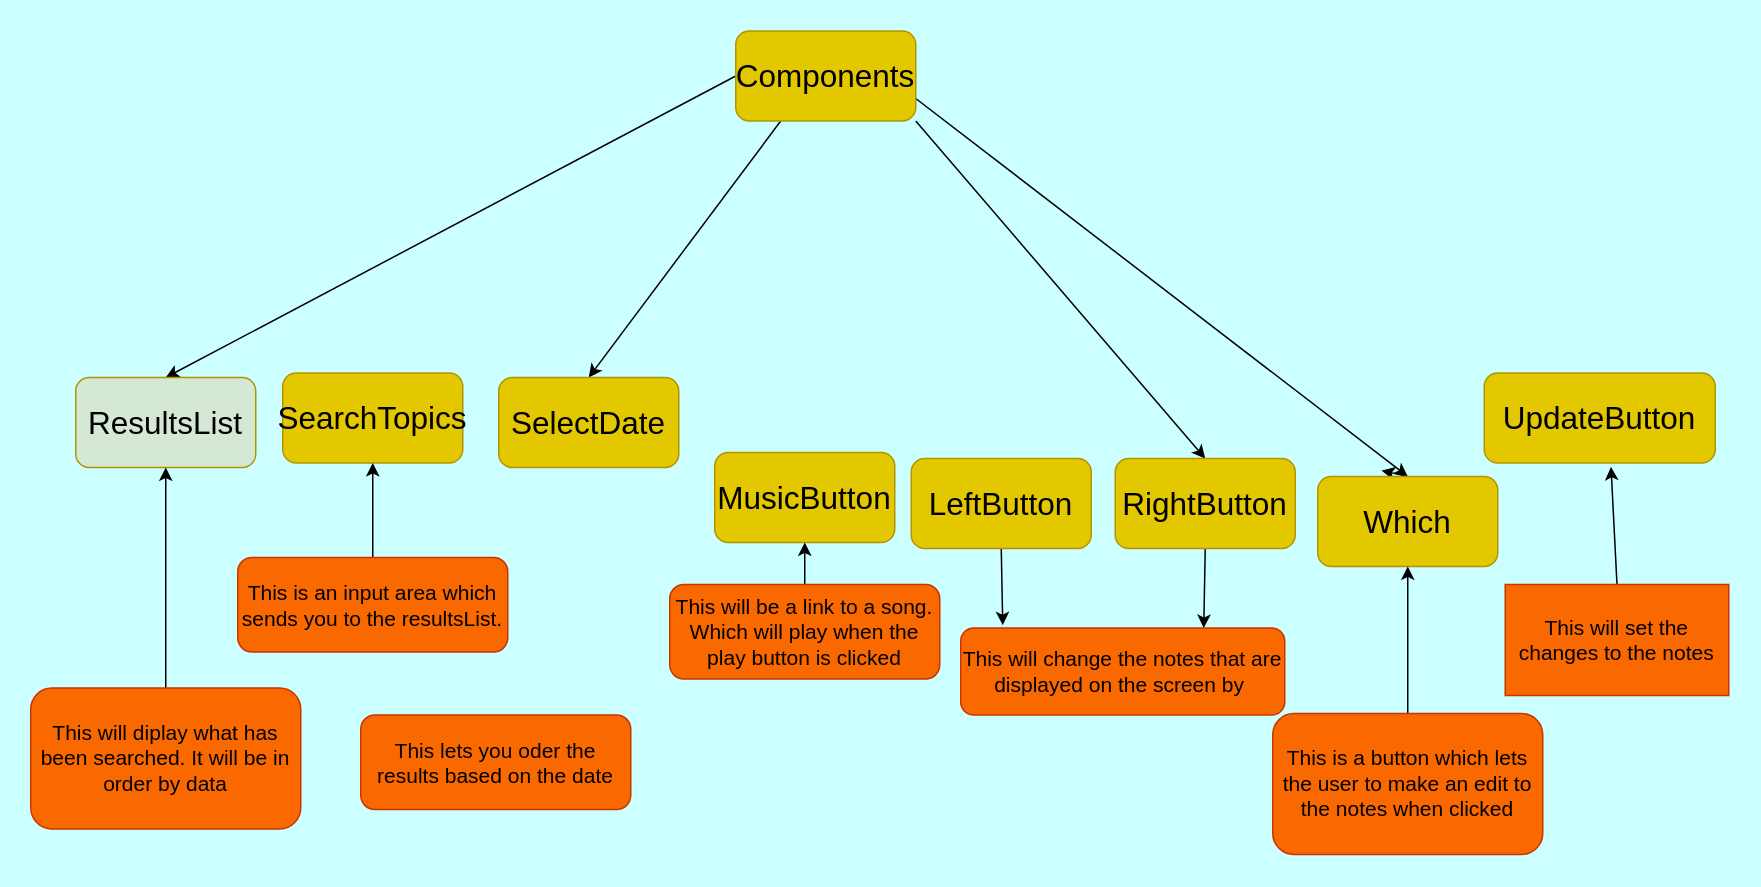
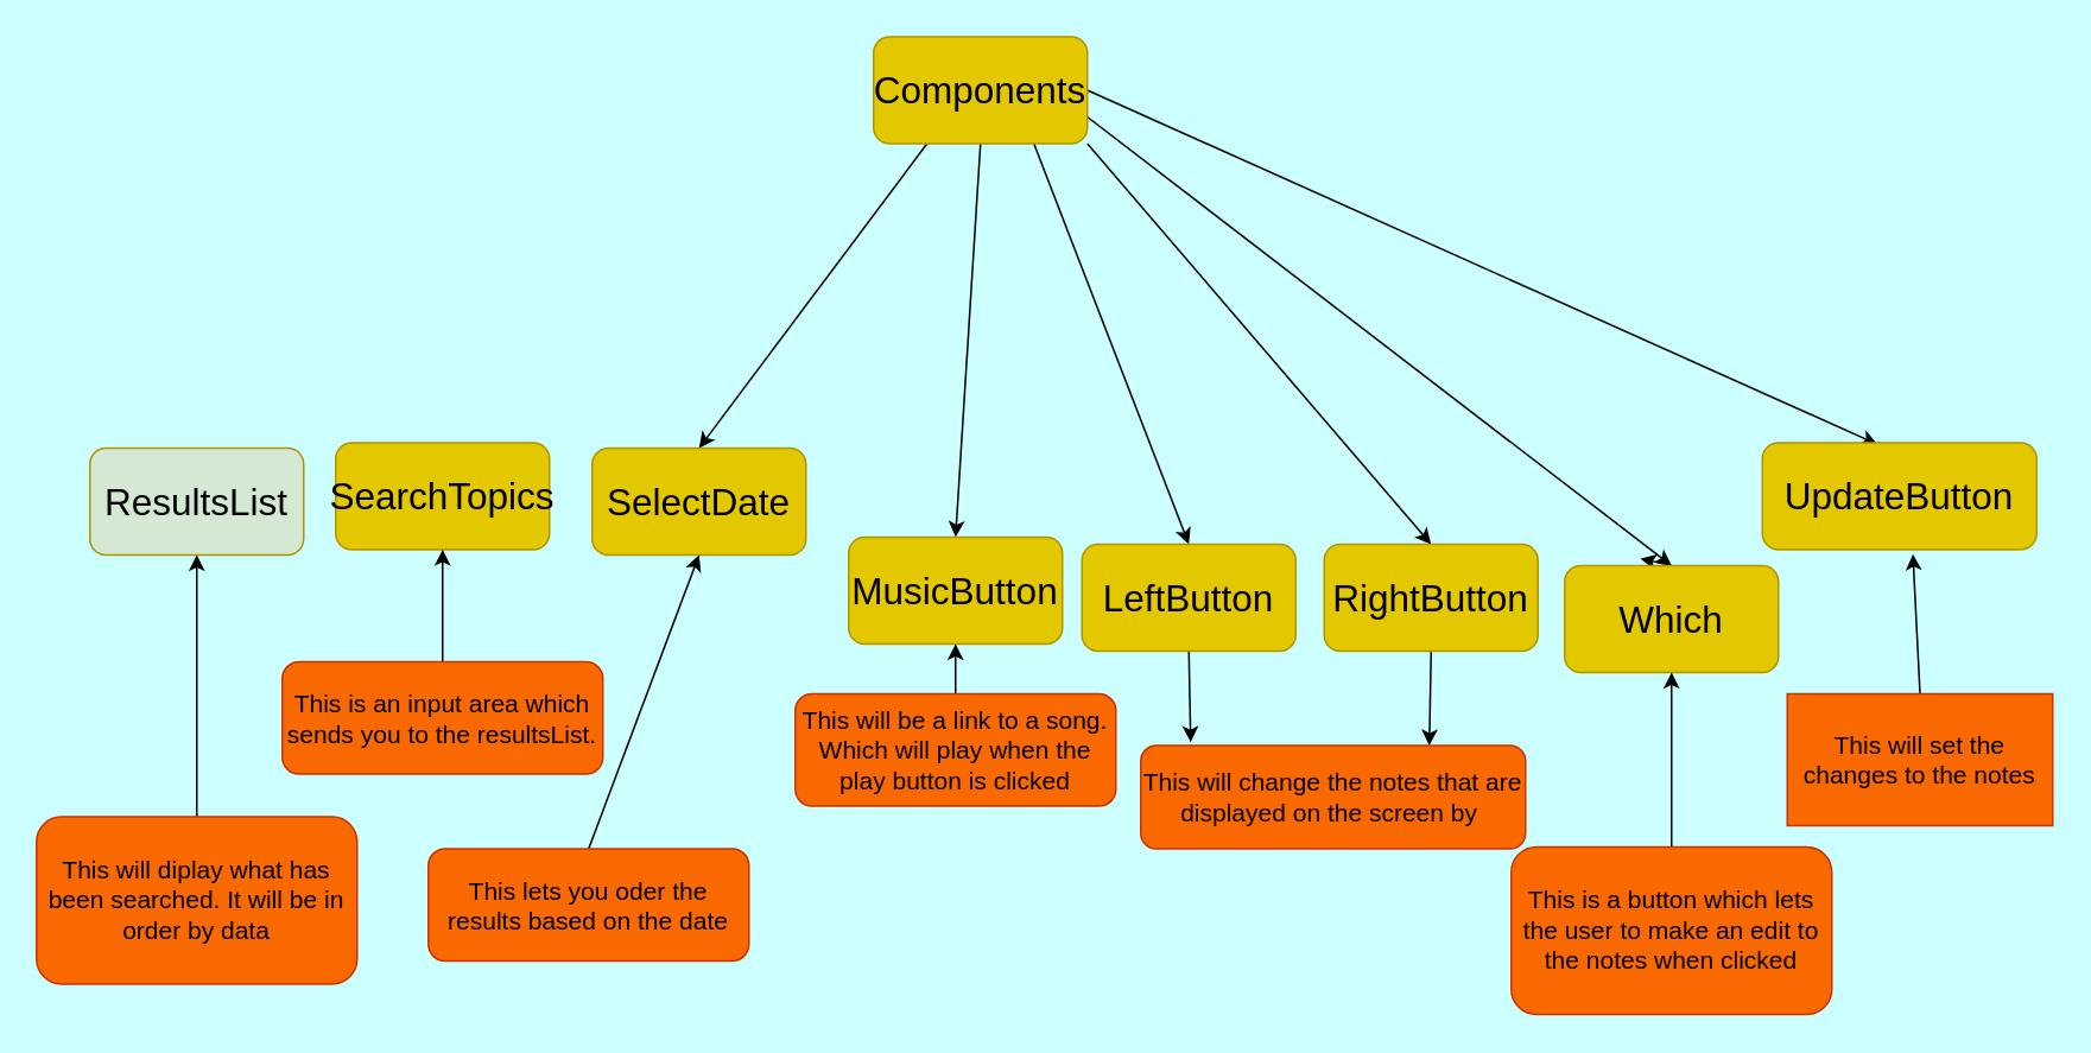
+ <mxCell id="6" style="edgeStyle=none;html=1;exitX=1;exitY=0.5;exitDx=0;exitDy=0;entryX=0.419;entryY=0.014;entryDx=0;entryDy=0;entryPerimeter=0;fontSize=14;strokeColor=#000000;" edge="1" parent="1" source="9" target="20"><mxGeometry relative="1" as="geometry" /></mxCell>
- <mxCell id="5" style="edgeStyle=none;html=1;exitX=0;exitY=0.5;exitDx=0;exitDy=0;entryX=0.5;entryY=0;entryDx=0;entryDy=0;fontSize=21;strokeColor=#000000;" edge="1" parent="1" source="9" target="15"><mxGeometry relative="1" as="geometry" /></mxCell>
+ <mxCell id="2" style="edgeStyle=none;html=1;exitX=0.5;exitY=1;exitDx=0;exitDy=0;entryX=0.5;entryY=0;entryDx=0;entryDy=0;fontSize=21;strokeColor=#000000;" edge="1" parent="1" source="9" target="12"><mxGeometry relative="1" as="geometry" /></mxCell>
+ <mxCell id="7" style="edgeStyle=none;html=1;exitX=0.75;exitY=1;exitDx=0;exitDy=0;entryX=0.5;entryY=0;entryDx=0;entryDy=0;fontSize=14;strokeColor=#000000;" edge="1" parent="1" source="9" target="30"><mxGeometry relative="1" as="geometry" /></mxCell>
+ <mxCell id="25" style="edgeStyle=none;html=1;exitX=0.5;exitY=0;exitDx=0;exitDy=0;entryX=0.5;entryY=1;entryDx=0;entryDy=0;fontSize=14;strokeColor=#000000;" edge="1" parent="1" source="26" target="11"><mxGeometry relative="1" as="geometry" /></mxCell>
